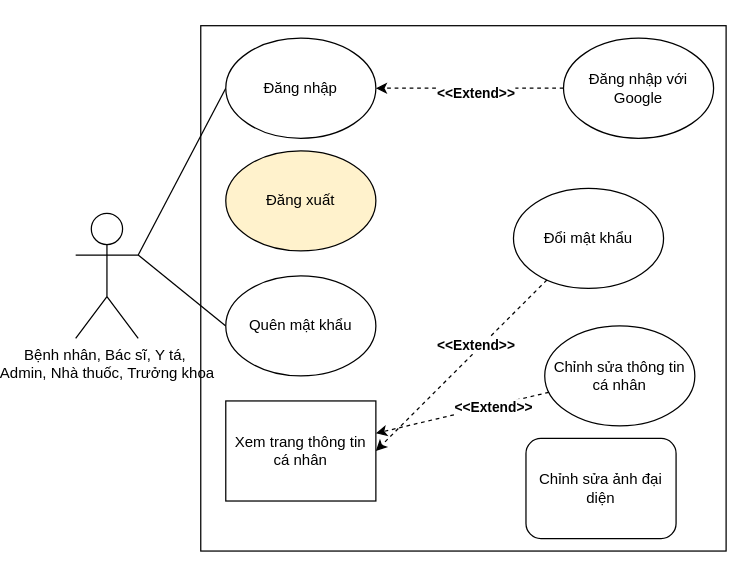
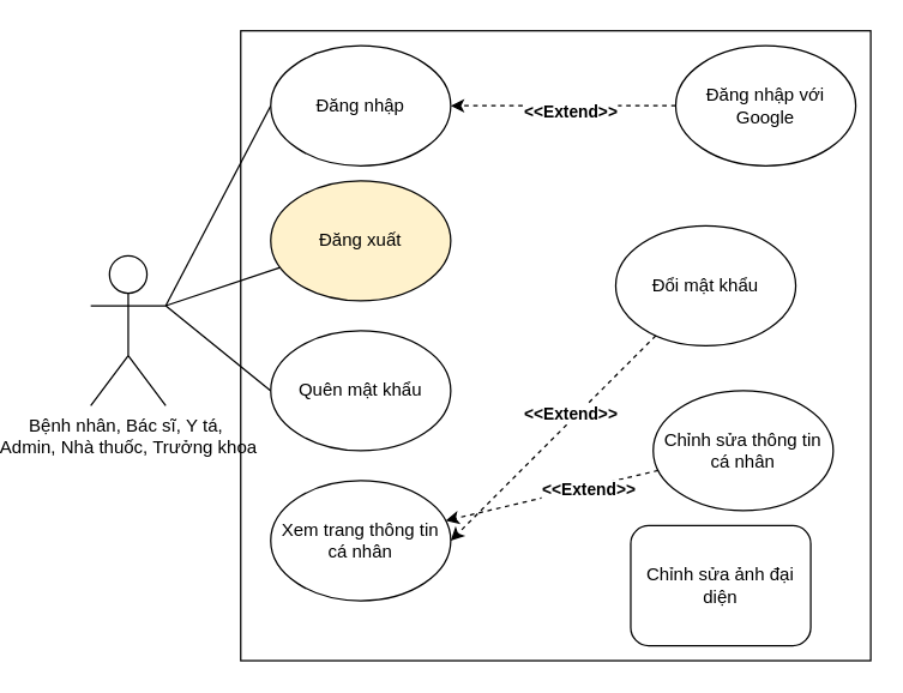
+ <mxCell id="4" style="rounded=0;orthogonalLoop=1;jettySize=auto;html=1;exitX=1;exitY=0.333;exitDx=0;exitDy=0;exitPerimeter=0;endArrow=none;startFill=0;" edge="1" parent="1" source="6" target="8"><mxGeometry relative="1" as="geometry" /></mxCell>
- <mxCell id="10" value="Xem trang thông tin cá nhân" style="whiteSpace=wrap;html=1;rounded=0;" vertex="1" parent="1"><mxGeometry x="140" y="320" width="120" height="80" as="geometry" /></mxCell>
+ <mxCell id="10" value="Xem trang thông tin cá nhân" style="ellipse;whiteSpace=wrap;html=1;" vertex="1" parent="1"><mxGeometry x="140" y="320" width="120" height="80" as="geometry" /></mxCell>
